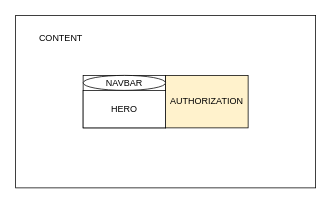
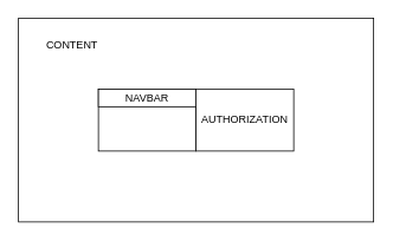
- <mxCell id="6" value="NAVBAR" style="ellipse;whiteSpace=wrap;html=1;" vertex="1" parent="1"><mxGeometry x="110" y="100" width="110" height="20" as="geometry" /></mxCell>
+ <mxCell id="6" value="NAVBAR" style="rounded=0;whiteSpace=wrap;html=1;" vertex="1" parent="1"><mxGeometry x="110" y="100" width="110" height="20" as="geometry" /></mxCell>
- <mxCell id="4" value="AUTHORIZATION" style="rounded=0;whiteSpace=wrap;html=1;fillColor=#fff2cc;" vertex="1" parent="1"><mxGeometry x="220" y="100" width="110" height="70" as="geometry" /></mxCell>
+ <mxCell id="4" value="AUTHORIZATION" style="rounded=0;whiteSpace=wrap;html=1;" vertex="1" parent="1"><mxGeometry x="220" y="100" width="110" height="70" as="geometry" /></mxCell>
- <mxCell id="7" value="HERO" style="rounded=0;whiteSpace=wrap;html=1;" vertex="1" parent="1"><mxGeometry x="110" y="120" width="110" height="50" as="geometry" /></mxCell>
